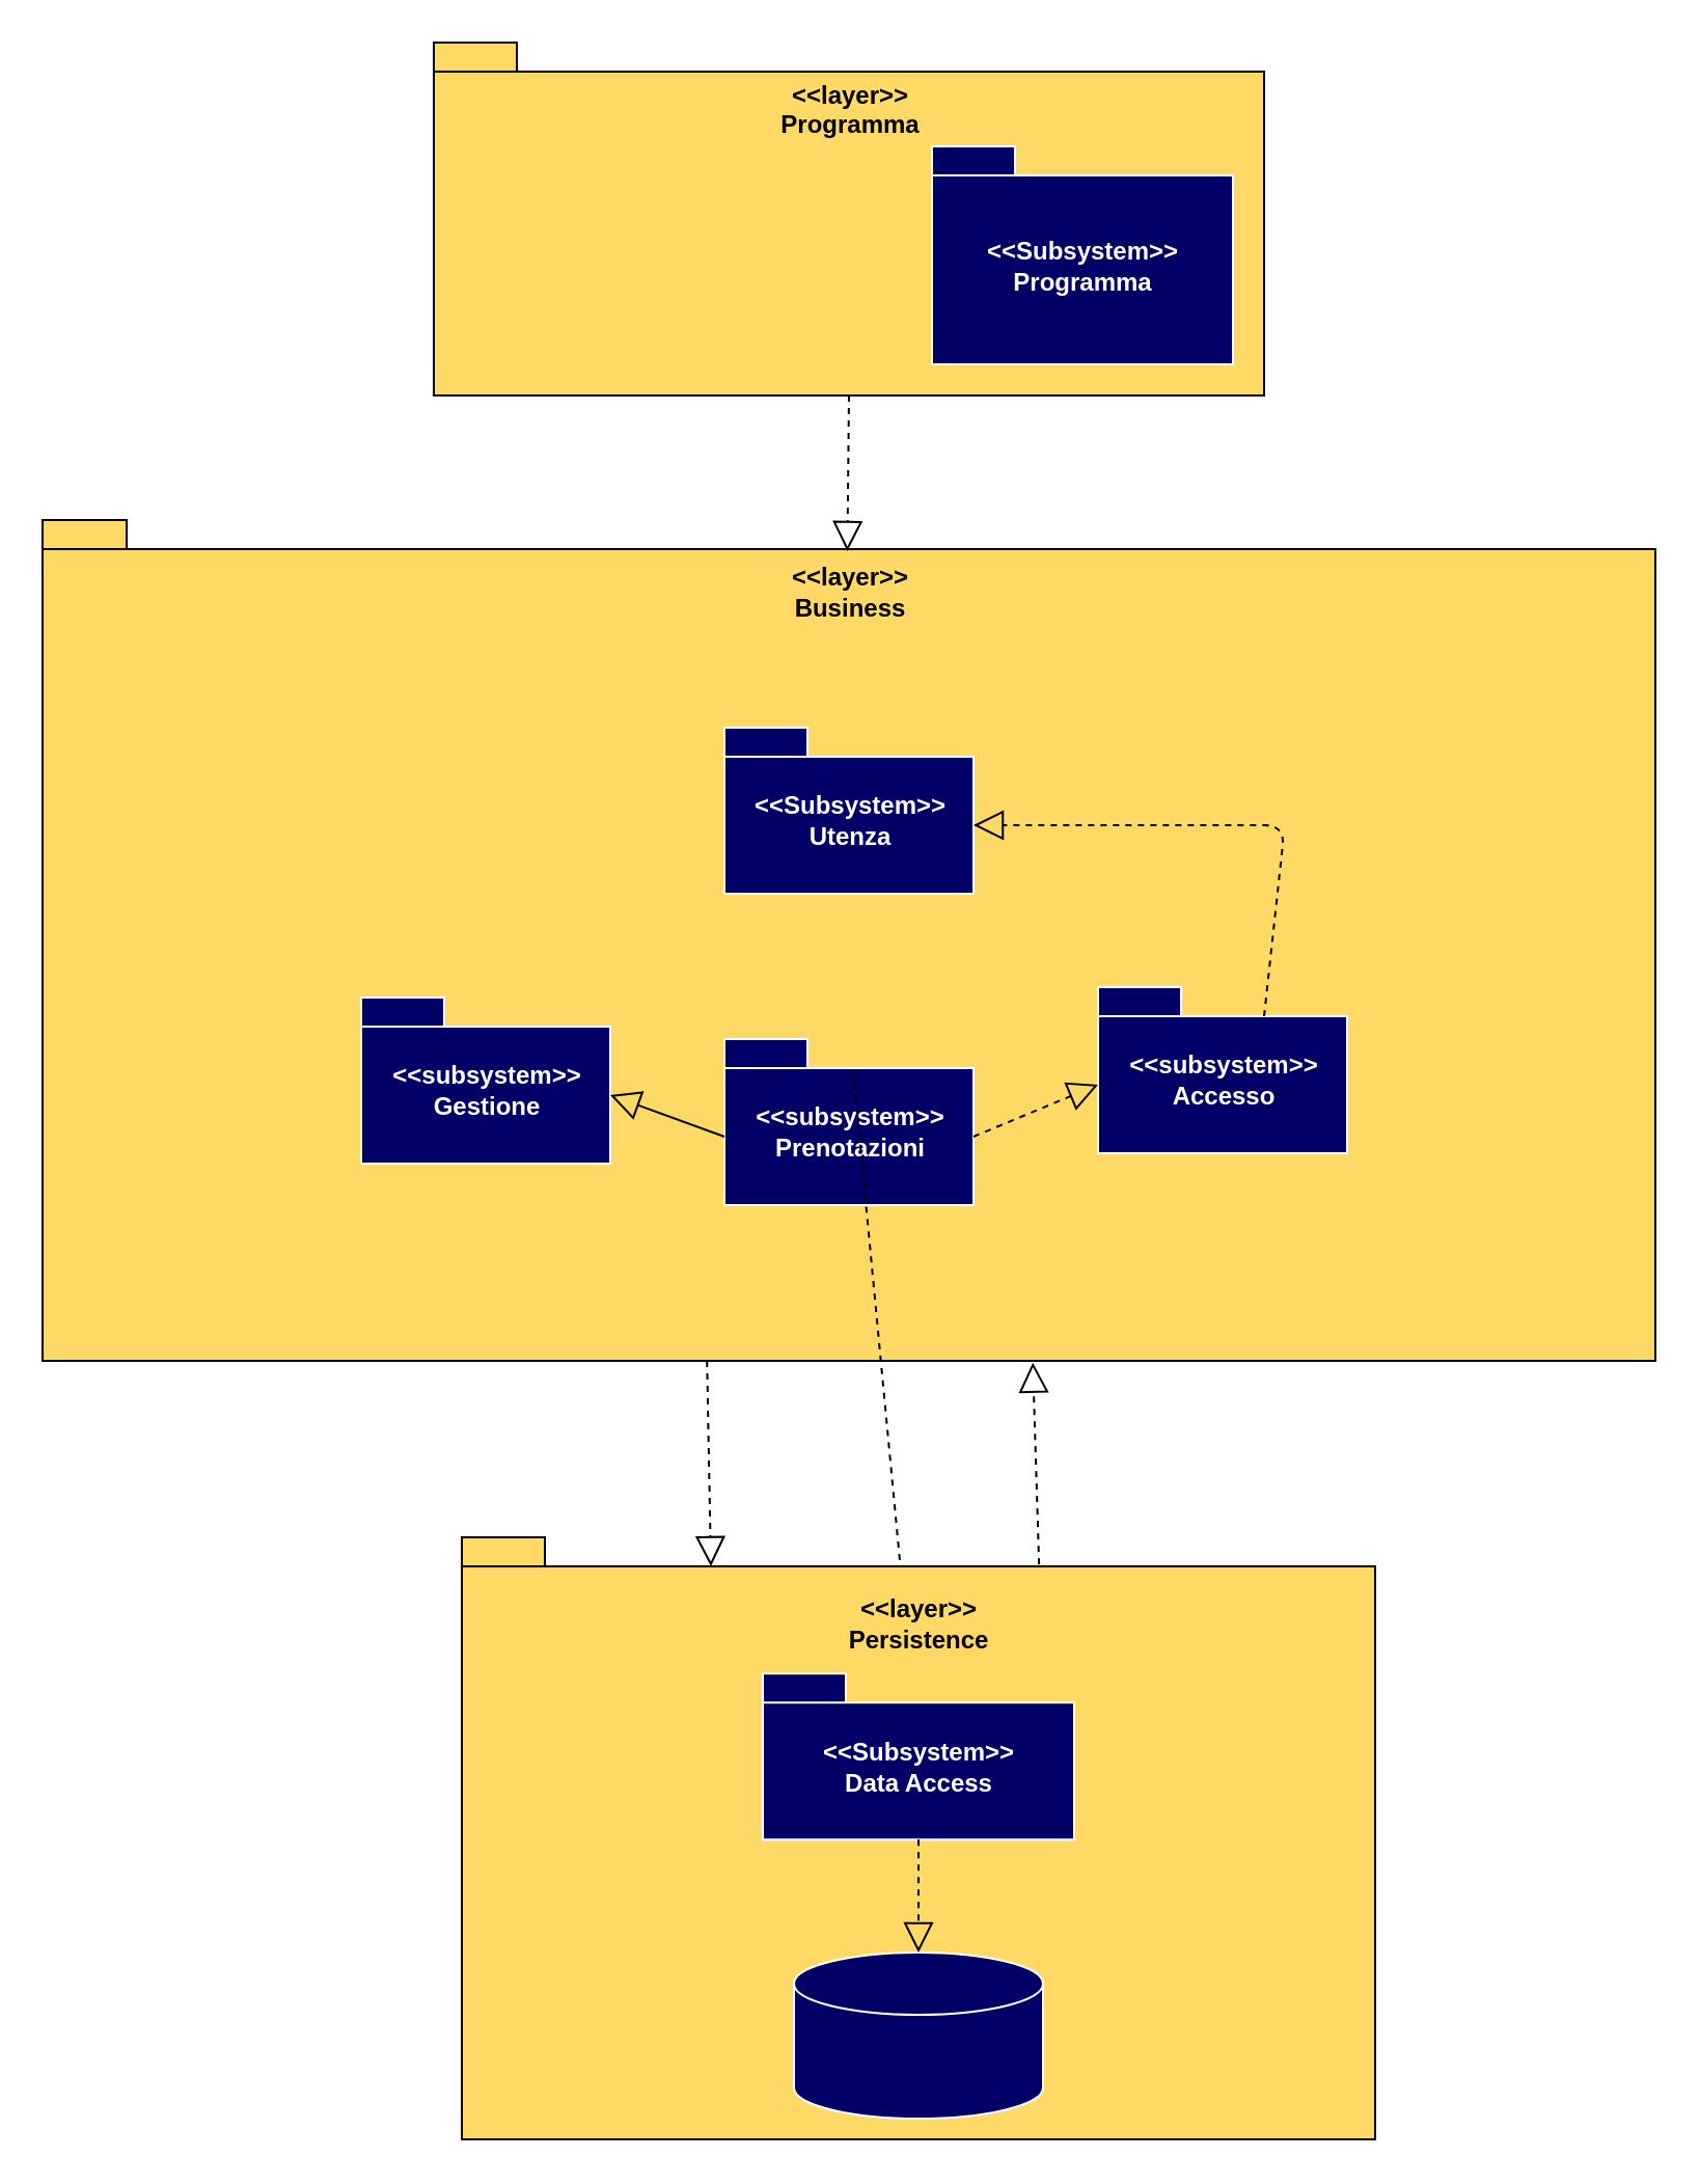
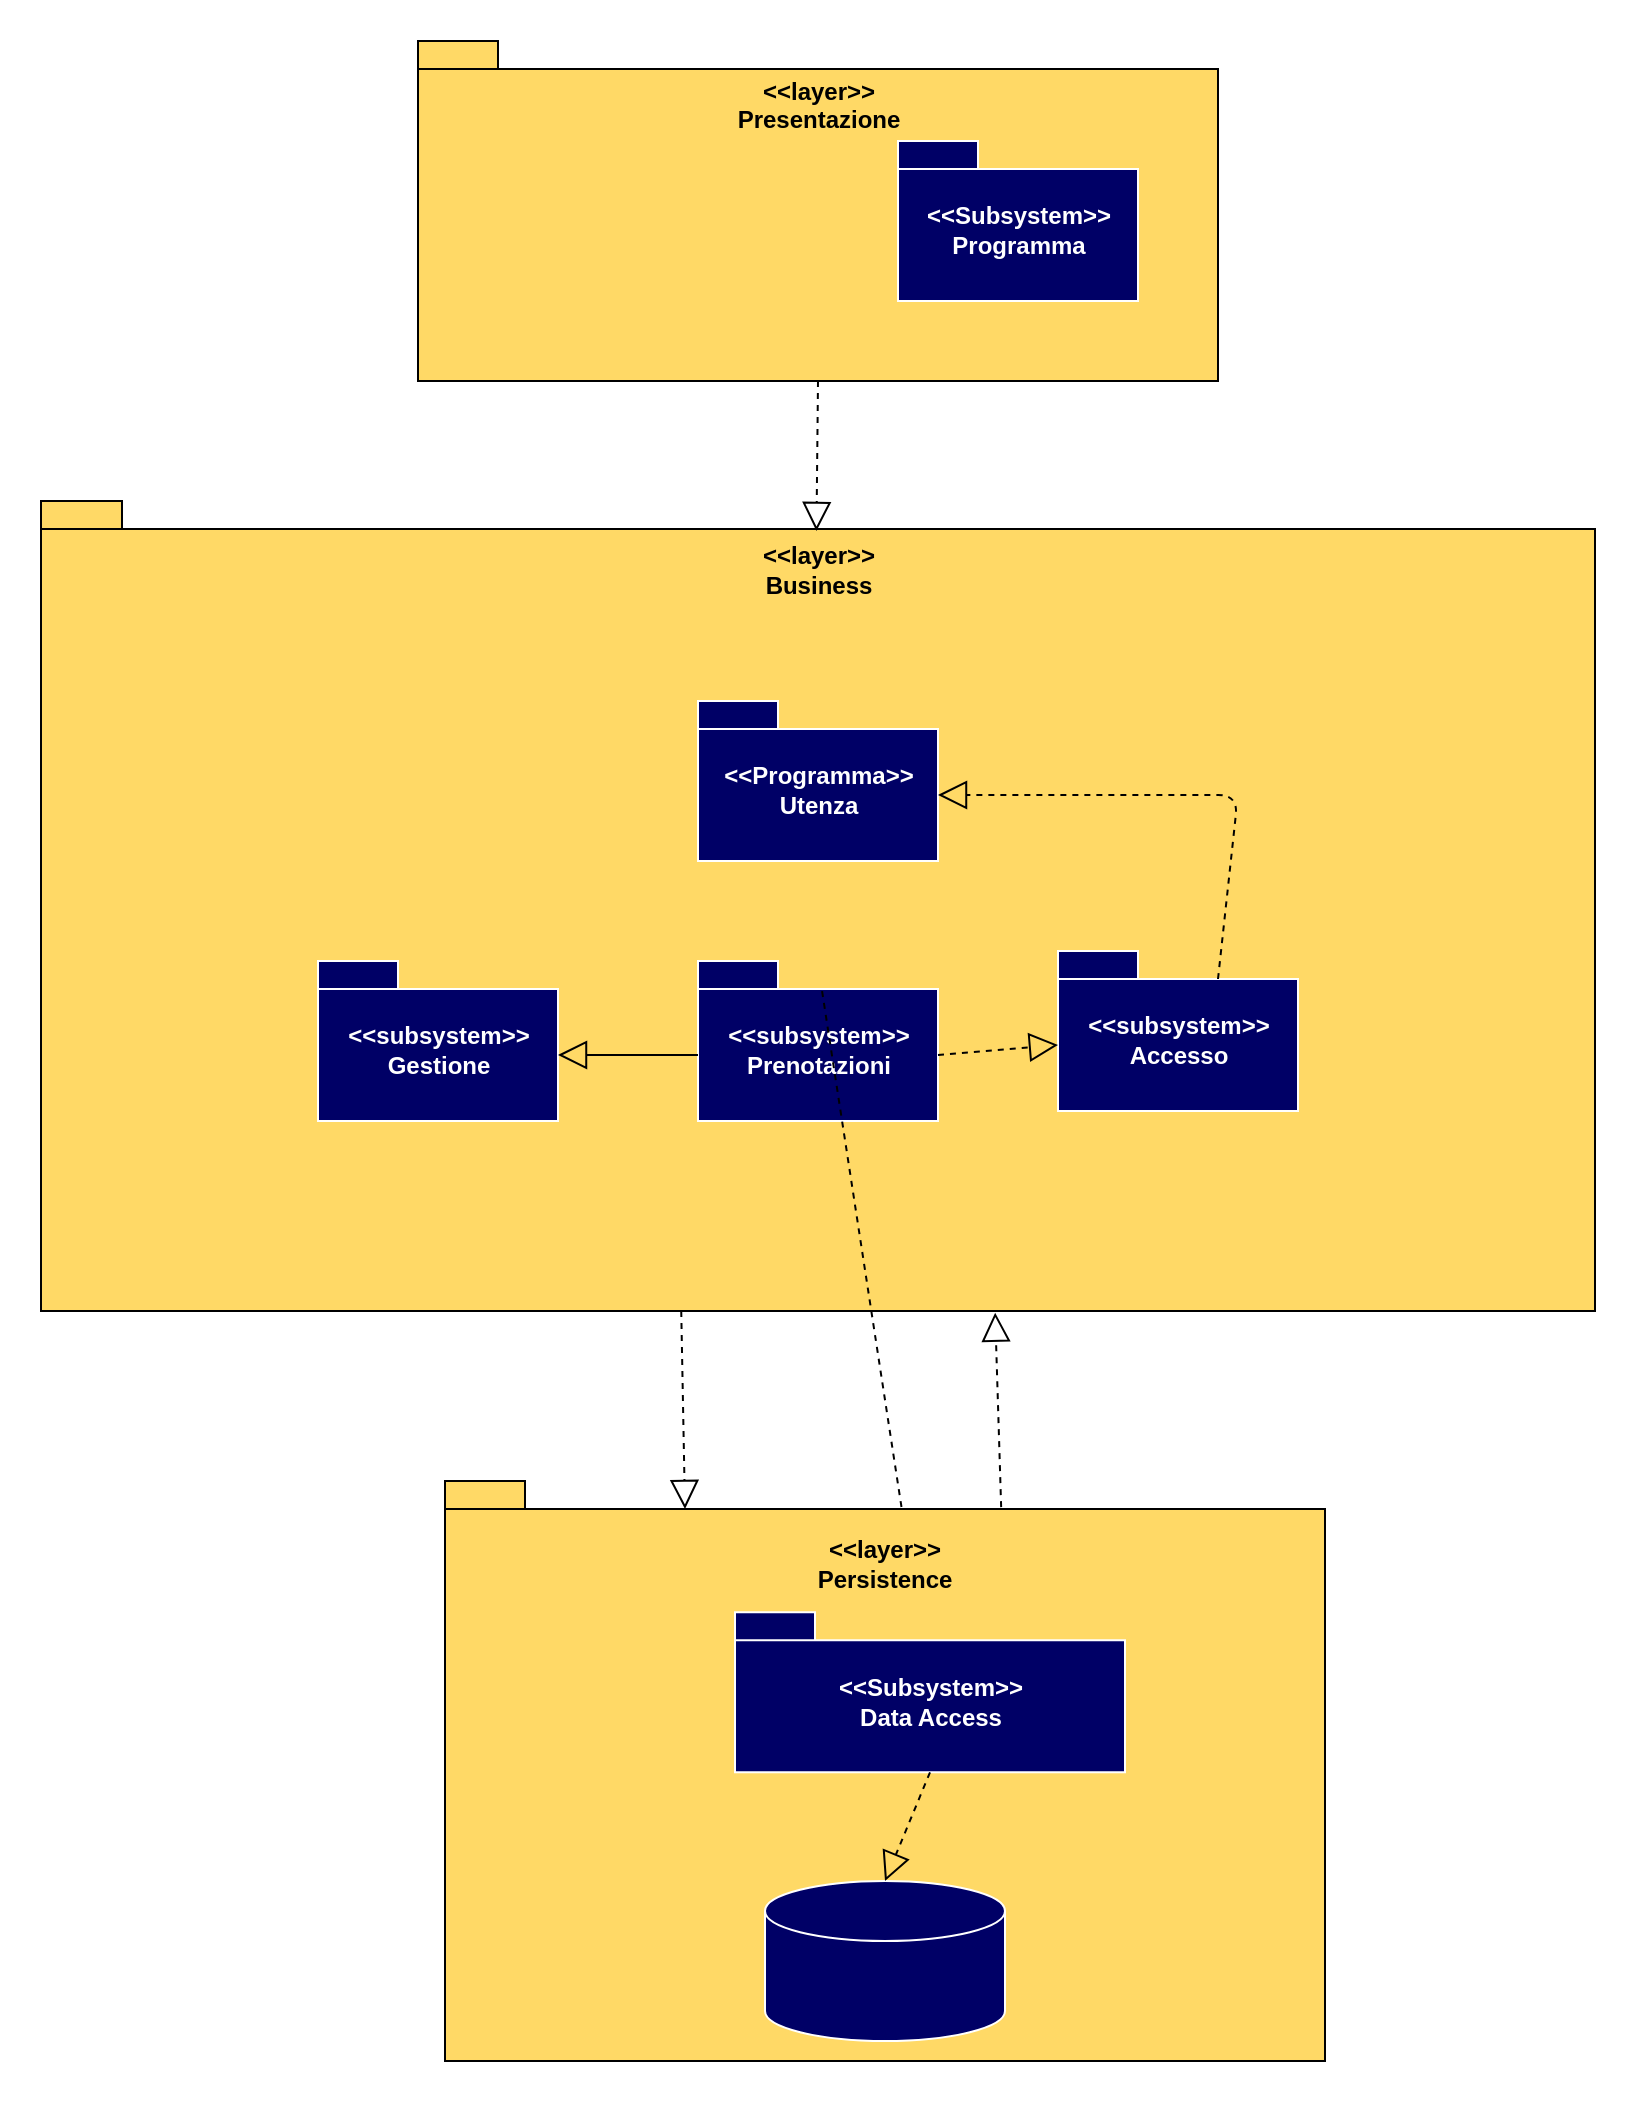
- <mxCell id="2" value="&lt;div&gt;&amp;lt;&amp;lt;layer&amp;gt;&amp;gt;&lt;/div&gt;&lt;div&gt;Programma&lt;br&gt;&lt;/div&gt;&lt;div&gt;&lt;br&gt;&lt;/div&gt;&lt;div&gt;&lt;br&gt;&lt;/div&gt;&lt;div&gt;&lt;br&gt;&lt;/div&gt;&lt;div&gt;&lt;br&gt;&lt;/div&gt;&lt;div&gt;&lt;br&gt;&lt;/div&gt;&lt;div&gt;&lt;br&gt;&lt;/div&gt;&lt;div&gt;&lt;br&gt;&lt;/div&gt;&lt;div&gt;&lt;br&gt;&lt;/div&gt;" style="shape=folder;fontStyle=1;spacingTop=10;tabWidth=40;tabHeight=14;tabPosition=left;html=1;fillColor=#FFD966;" parent="1" vertex="1"><mxGeometry x="208.5" y="20" width="400" height="170" as="geometry" /></mxCell>
+ <mxCell id="2" value="&lt;div&gt;&amp;lt;&amp;lt;layer&amp;gt;&amp;gt;&lt;/div&gt;&lt;div&gt;Presentazione&lt;br&gt;&lt;/div&gt;&lt;div&gt;&lt;br&gt;&lt;/div&gt;&lt;div&gt;&lt;br&gt;&lt;/div&gt;&lt;div&gt;&lt;br&gt;&lt;/div&gt;&lt;div&gt;&lt;br&gt;&lt;/div&gt;&lt;div&gt;&lt;br&gt;&lt;/div&gt;&lt;div&gt;&lt;br&gt;&lt;/div&gt;&lt;div&gt;&lt;br&gt;&lt;/div&gt;&lt;div&gt;&lt;br&gt;&lt;/div&gt;" style="shape=folder;fontStyle=1;spacingTop=10;tabWidth=40;tabHeight=14;tabPosition=left;html=1;fillColor=#FFD966;" parent="1" vertex="1"><mxGeometry x="208.5" y="20" width="400" height="170" as="geometry" /></mxCell>
- <mxCell id="3" value="&lt;div&gt;&lt;font color=&quot;#FFFFFF&quot;&gt;&amp;lt;&amp;lt;Subsystem&amp;gt;&amp;gt;&lt;br&gt;&lt;/font&gt;&lt;/div&gt;&lt;div&gt;&lt;font color=&quot;#FFFFFF&quot;&gt;Programma&lt;/font&gt;&lt;/div&gt;" style="shape=folder;fontStyle=1;spacingTop=10;tabWidth=40;tabHeight=14;tabPosition=left;html=1;fillColor=#000066;strokeColor=#FFFFFF;" parent="1" vertex="1"><mxGeometry x="448.5" y="70" width="145" height="105" as="geometry" /></mxCell>
+ <mxCell id="3" value="&lt;div&gt;&lt;font color=&quot;#FFFFFF&quot;&gt;&amp;lt;&amp;lt;Subsystem&amp;gt;&amp;gt;&lt;br&gt;&lt;/font&gt;&lt;/div&gt;&lt;div&gt;&lt;font color=&quot;#FFFFFF&quot;&gt;Programma&lt;/font&gt;&lt;/div&gt;" style="shape=folder;fontStyle=1;spacingTop=10;tabWidth=40;tabHeight=14;tabPosition=left;html=1;fillColor=#000066;strokeColor=#FFFFFF;" parent="1" vertex="1"><mxGeometry x="448.5" y="70" width="120" height="80" as="geometry" /></mxCell>
- <mxCell id="8" value="&lt;div&gt;&lt;font color=&quot;#FFFFFF&quot;&gt;&amp;lt;&amp;lt;Subsystem&amp;gt;&amp;gt;&lt;br&gt;&lt;/font&gt;&lt;/div&gt;&lt;div&gt;&lt;font color=&quot;#FFFFFF&quot;&gt;Utenza&lt;/font&gt;&lt;/div&gt;" style="shape=folder;fontStyle=1;spacingTop=10;tabWidth=40;tabHeight=14;tabPosition=left;html=1;fillColor=#000066;strokeColor=#FFFFFF;" parent="1" vertex="1"><mxGeometry x="348.5" y="350" width="120" height="80" as="geometry" /></mxCell>
+ <mxCell id="8" value="&lt;div&gt;&lt;font color=&quot;#FFFFFF&quot;&gt;&amp;lt;&amp;lt;Programma&amp;gt;&amp;gt;&lt;br&gt;&lt;/font&gt;&lt;/div&gt;&lt;div&gt;&lt;font color=&quot;#FFFFFF&quot;&gt;Utenza&lt;/font&gt;&lt;/div&gt;" style="shape=folder;fontStyle=1;spacingTop=10;tabWidth=40;tabHeight=14;tabPosition=left;html=1;fillColor=#000066;strokeColor=#FFFFFF;" parent="1" vertex="1"><mxGeometry x="348.5" y="350" width="120" height="80" as="geometry" /></mxCell>
- <mxCell id="7" value="&lt;div&gt;&lt;font color=&quot;#FFFFFF&quot;&gt;&amp;lt;&amp;lt;subsystem&amp;gt;&amp;gt;&lt;br&gt;&lt;/font&gt;&lt;/div&gt;&lt;div&gt;&lt;font color=&quot;#ffffff&quot;&gt;Gestione&lt;/font&gt;&lt;/div&gt;" style="shape=folder;fontStyle=1;spacingTop=10;tabWidth=40;tabHeight=14;tabPosition=left;html=1;fillColor=#000066;strokeColor=#FFFFFF;" parent="1" vertex="1"><mxGeometry x="173.5" y="480" width="120" height="80" as="geometry" /></mxCell>
+ <mxCell id="7" value="&lt;div&gt;&lt;font color=&quot;#FFFFFF&quot;&gt;&amp;lt;&amp;lt;subsystem&amp;gt;&amp;gt;&lt;br&gt;&lt;/font&gt;&lt;/div&gt;&lt;div&gt;&lt;font color=&quot;#ffffff&quot;&gt;Gestione&lt;/font&gt;&lt;/div&gt;" style="shape=folder;fontStyle=1;spacingTop=10;tabWidth=40;tabHeight=14;tabPosition=left;html=1;fillColor=#000066;strokeColor=#FFFFFF;" parent="1" vertex="1"><mxGeometry x="158.5" y="480" width="120" height="80" as="geometry" /></mxCell>
- <mxCell id="6" value="&lt;div&gt;&lt;font color=&quot;#FFFFFF&quot;&gt;&amp;lt;&amp;lt;subsystem&amp;gt;&amp;gt;&lt;br&gt;&lt;/font&gt;&lt;/div&gt;&lt;div&gt;&lt;font color=&quot;#FFFFFF&quot;&gt;Prenotazioni&lt;/font&gt;&lt;/div&gt;" style="shape=folder;fontStyle=1;spacingTop=10;tabWidth=40;tabHeight=14;tabPosition=left;html=1;fillColor=#000066;strokeColor=#FFFFFF;" parent="1" vertex="1"><mxGeometry x="348.5" y="500" width="120" height="80" as="geometry" /></mxCell>
+ <mxCell id="6" value="&lt;div&gt;&lt;font color=&quot;#FFFFFF&quot;&gt;&amp;lt;&amp;lt;subsystem&amp;gt;&amp;gt;&lt;br&gt;&lt;/font&gt;&lt;/div&gt;&lt;div&gt;&lt;font color=&quot;#FFFFFF&quot;&gt;Prenotazioni&lt;/font&gt;&lt;/div&gt;" style="shape=folder;fontStyle=1;spacingTop=10;tabWidth=40;tabHeight=14;tabPosition=left;html=1;fillColor=#000066;strokeColor=#FFFFFF;" parent="1" vertex="1"><mxGeometry x="348.5" y="480" width="120" height="80" as="geometry" /></mxCell>
- <mxCell id="15" value="&lt;div&gt;&lt;font color=&quot;#FFFFFF&quot;&gt;&amp;lt;&amp;lt;Subsystem&amp;gt;&amp;gt;&lt;br&gt;&lt;/font&gt;&lt;/div&gt;&lt;div&gt;&lt;font color=&quot;#FFFFFF&quot;&gt;Data Access&lt;br&gt;&lt;/font&gt;&lt;/div&gt;" style="shape=folder;fontStyle=1;spacingTop=10;tabWidth=40;tabHeight=14;tabPosition=left;html=1;fillColor=#000066;strokeColor=#FFFFFF;" parent="1" vertex="1"><mxGeometry x="367" y="805.65" width="150" height="80" as="geometry" /></mxCell>
+ <mxCell id="15" value="&lt;div&gt;&lt;font color=&quot;#FFFFFF&quot;&gt;&amp;lt;&amp;lt;Subsystem&amp;gt;&amp;gt;&lt;br&gt;&lt;/font&gt;&lt;/div&gt;&lt;div&gt;&lt;font color=&quot;#FFFFFF&quot;&gt;Data Access&lt;br&gt;&lt;/font&gt;&lt;/div&gt;" style="shape=folder;fontStyle=1;spacingTop=10;tabWidth=40;tabHeight=14;tabPosition=left;html=1;fillColor=#000066;strokeColor=#FFFFFF;" parent="1" vertex="1"><mxGeometry x="367" y="805.65" width="195" height="80" as="geometry" /></mxCell>
